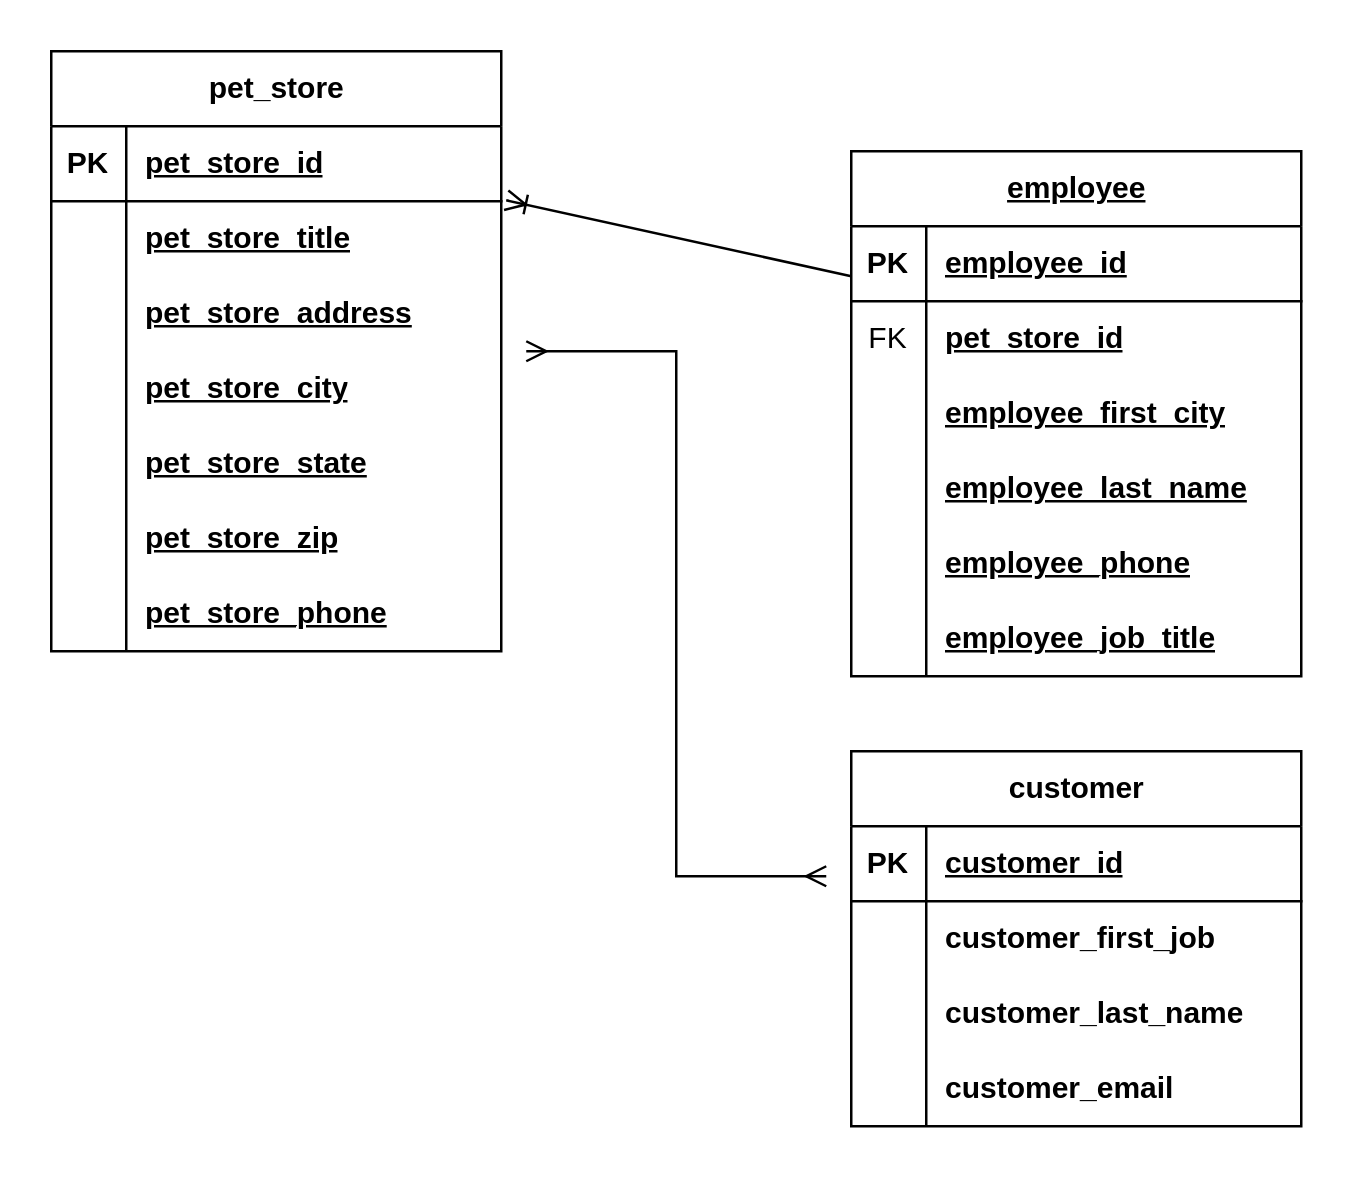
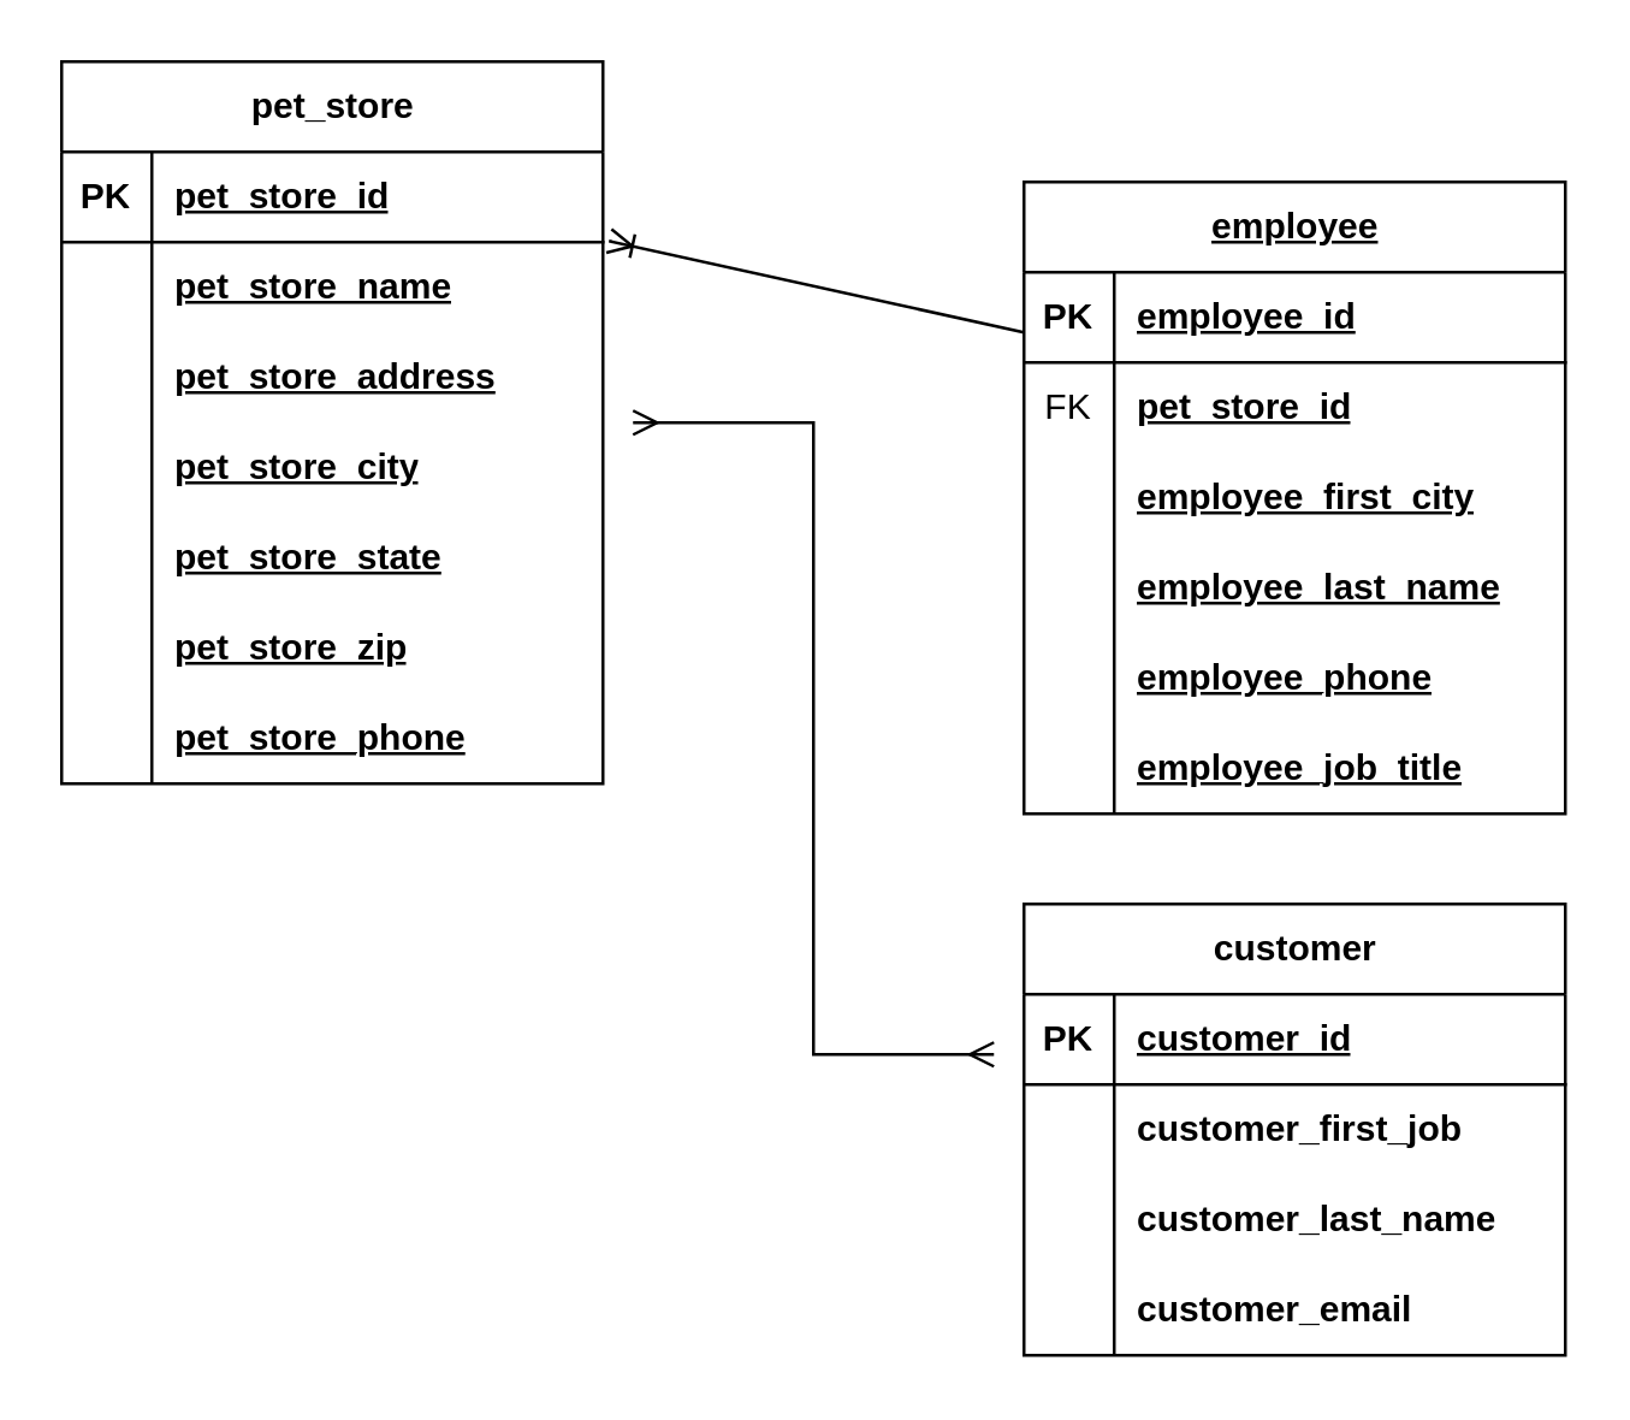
- <mxCell id="8" value="&lt;span style=&quot;font-weight: 700; text-decoration-line: underline;&quot;&gt;pet_store_title&lt;/span&gt;" style="shape=partialRectangle;connectable=0;fillColor=none;top=0;left=0;bottom=0;right=0;align=left;spacingLeft=6;overflow=hidden;whiteSpace=wrap;html=1;" parent="6" vertex="1"><mxGeometry x="30" width="150" height="30" as="geometry"><mxRectangle width="150" height="30" as="alternateBounds" /></mxGeometry></mxCell>
+ <mxCell id="8" value="&lt;span style=&quot;font-weight: 700; text-decoration-line: underline;&quot;&gt;pet_store_name&lt;/span&gt;" style="shape=partialRectangle;connectable=0;fillColor=none;top=0;left=0;bottom=0;right=0;align=left;spacingLeft=6;overflow=hidden;whiteSpace=wrap;html=1;" parent="6" vertex="1"><mxGeometry x="30" width="150" height="30" as="geometry"><mxRectangle width="150" height="30" as="alternateBounds" /></mxGeometry></mxCell>
